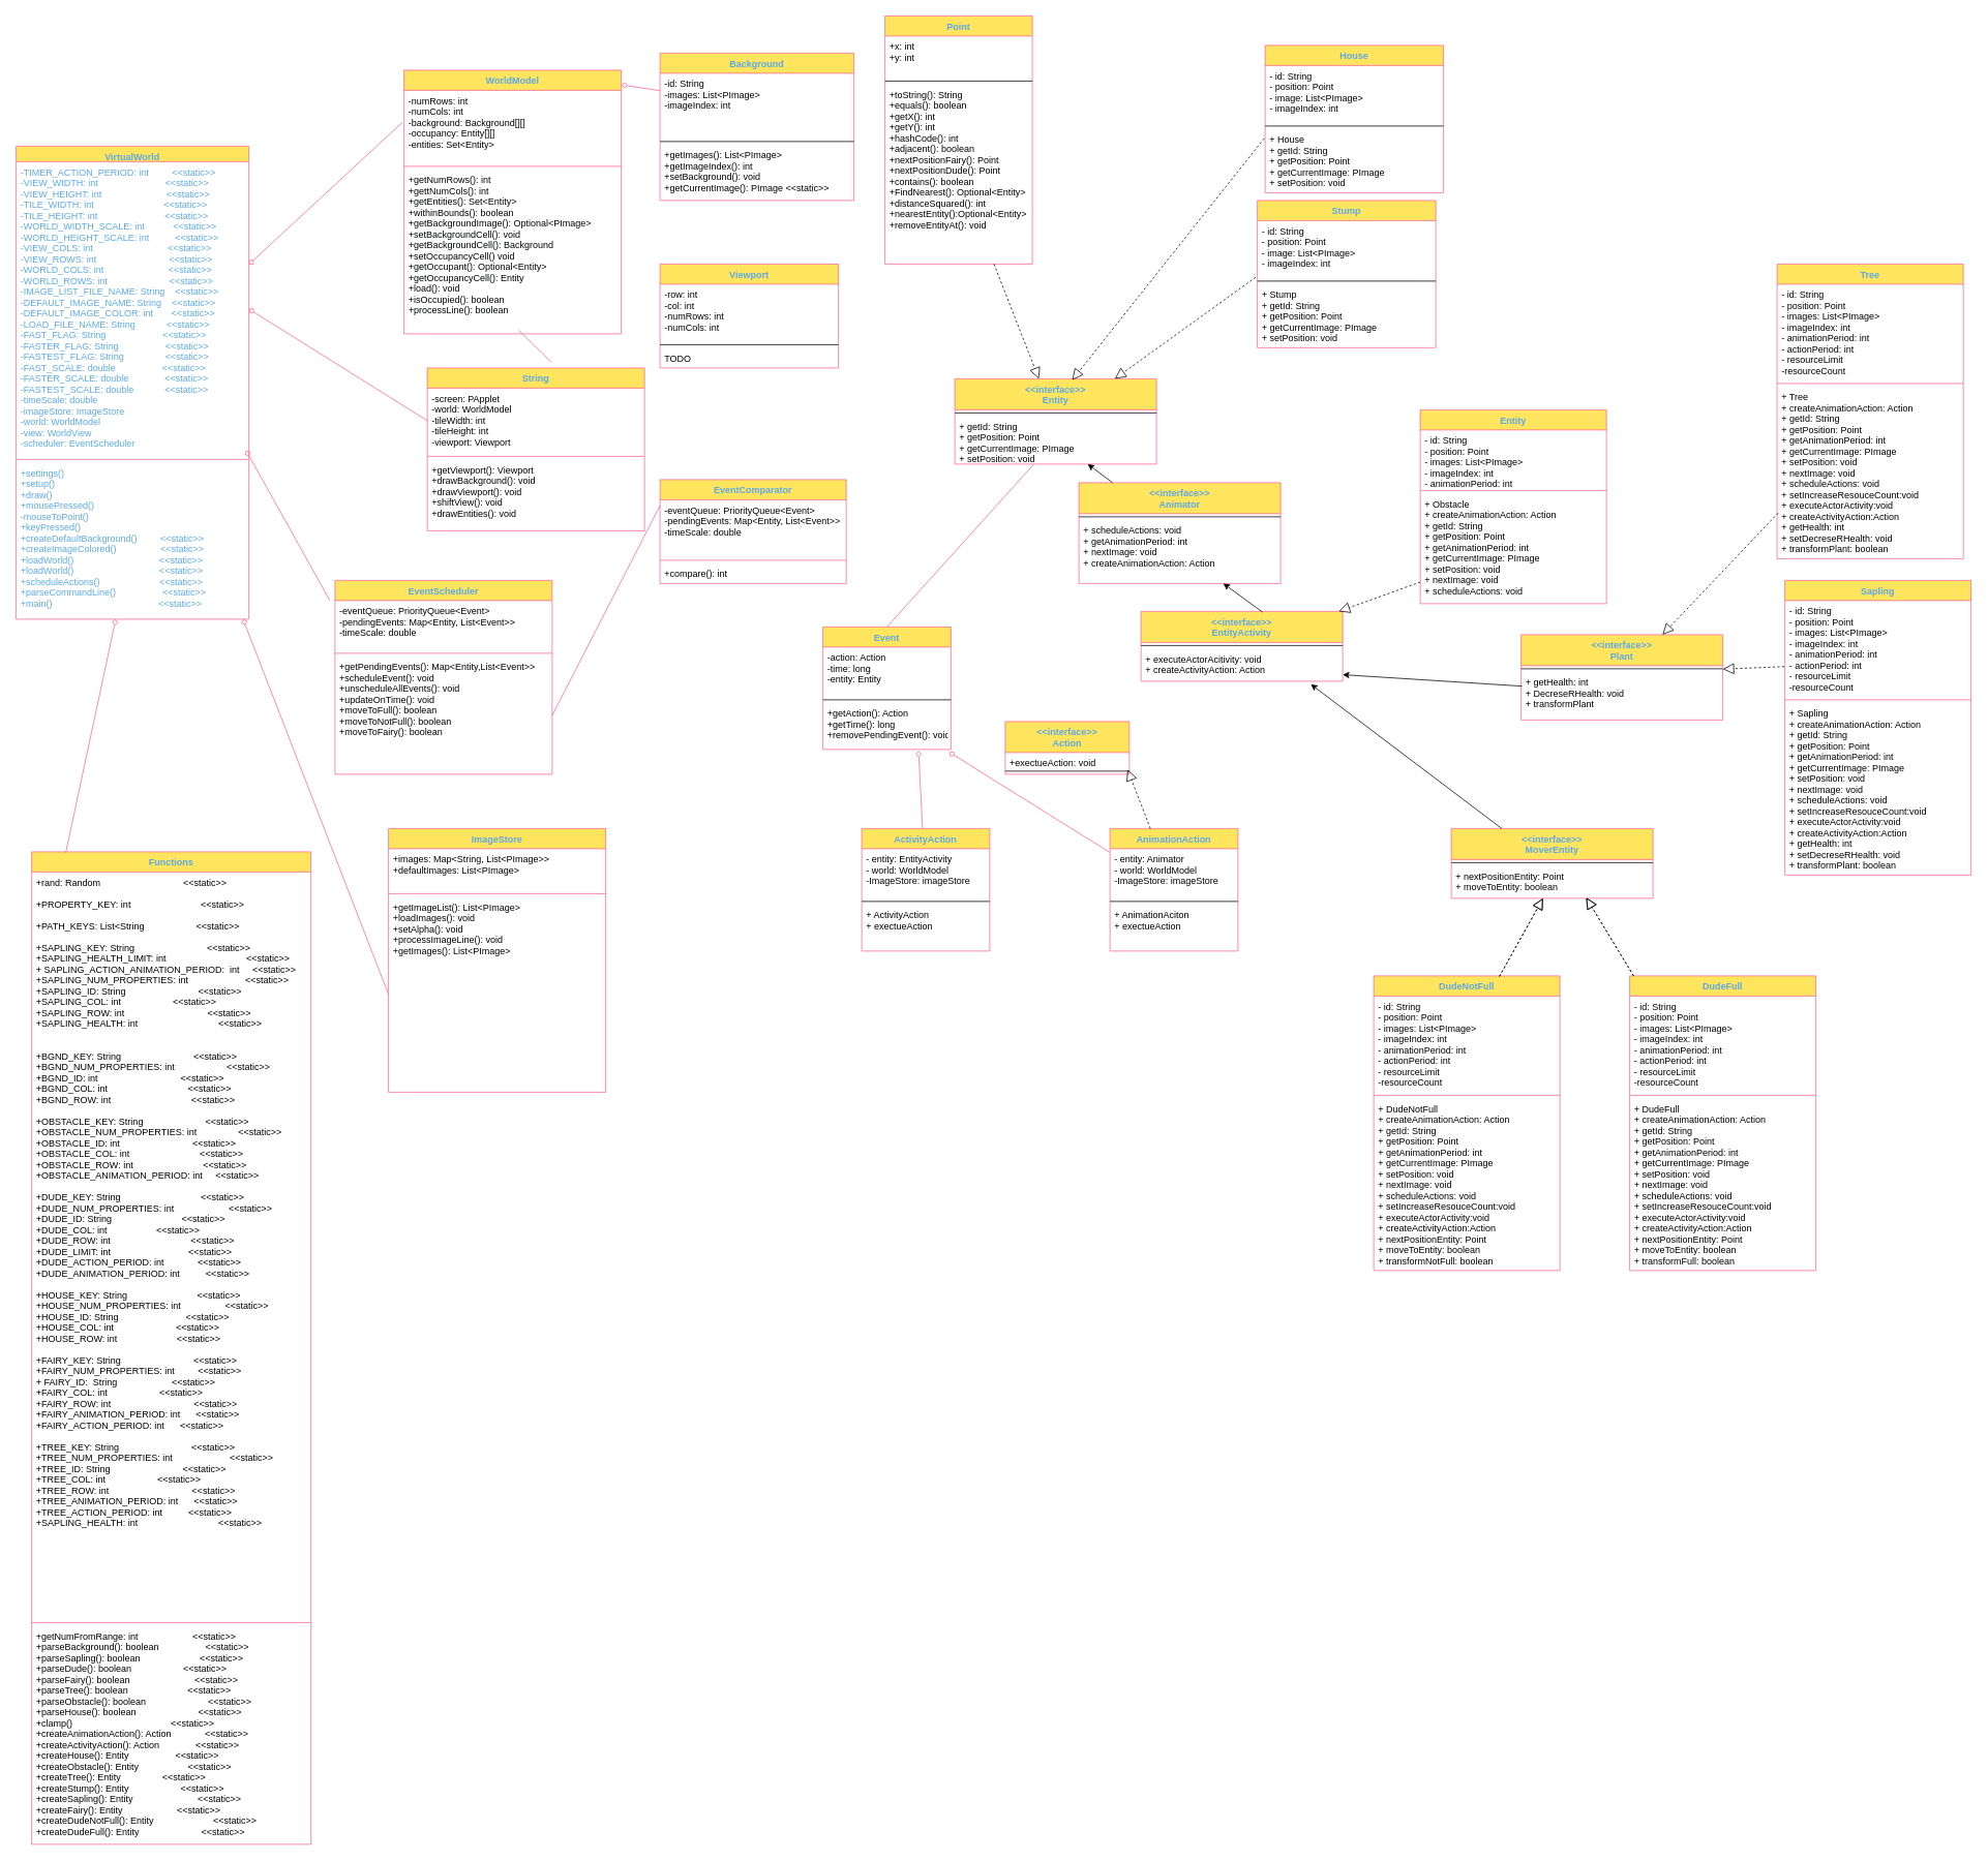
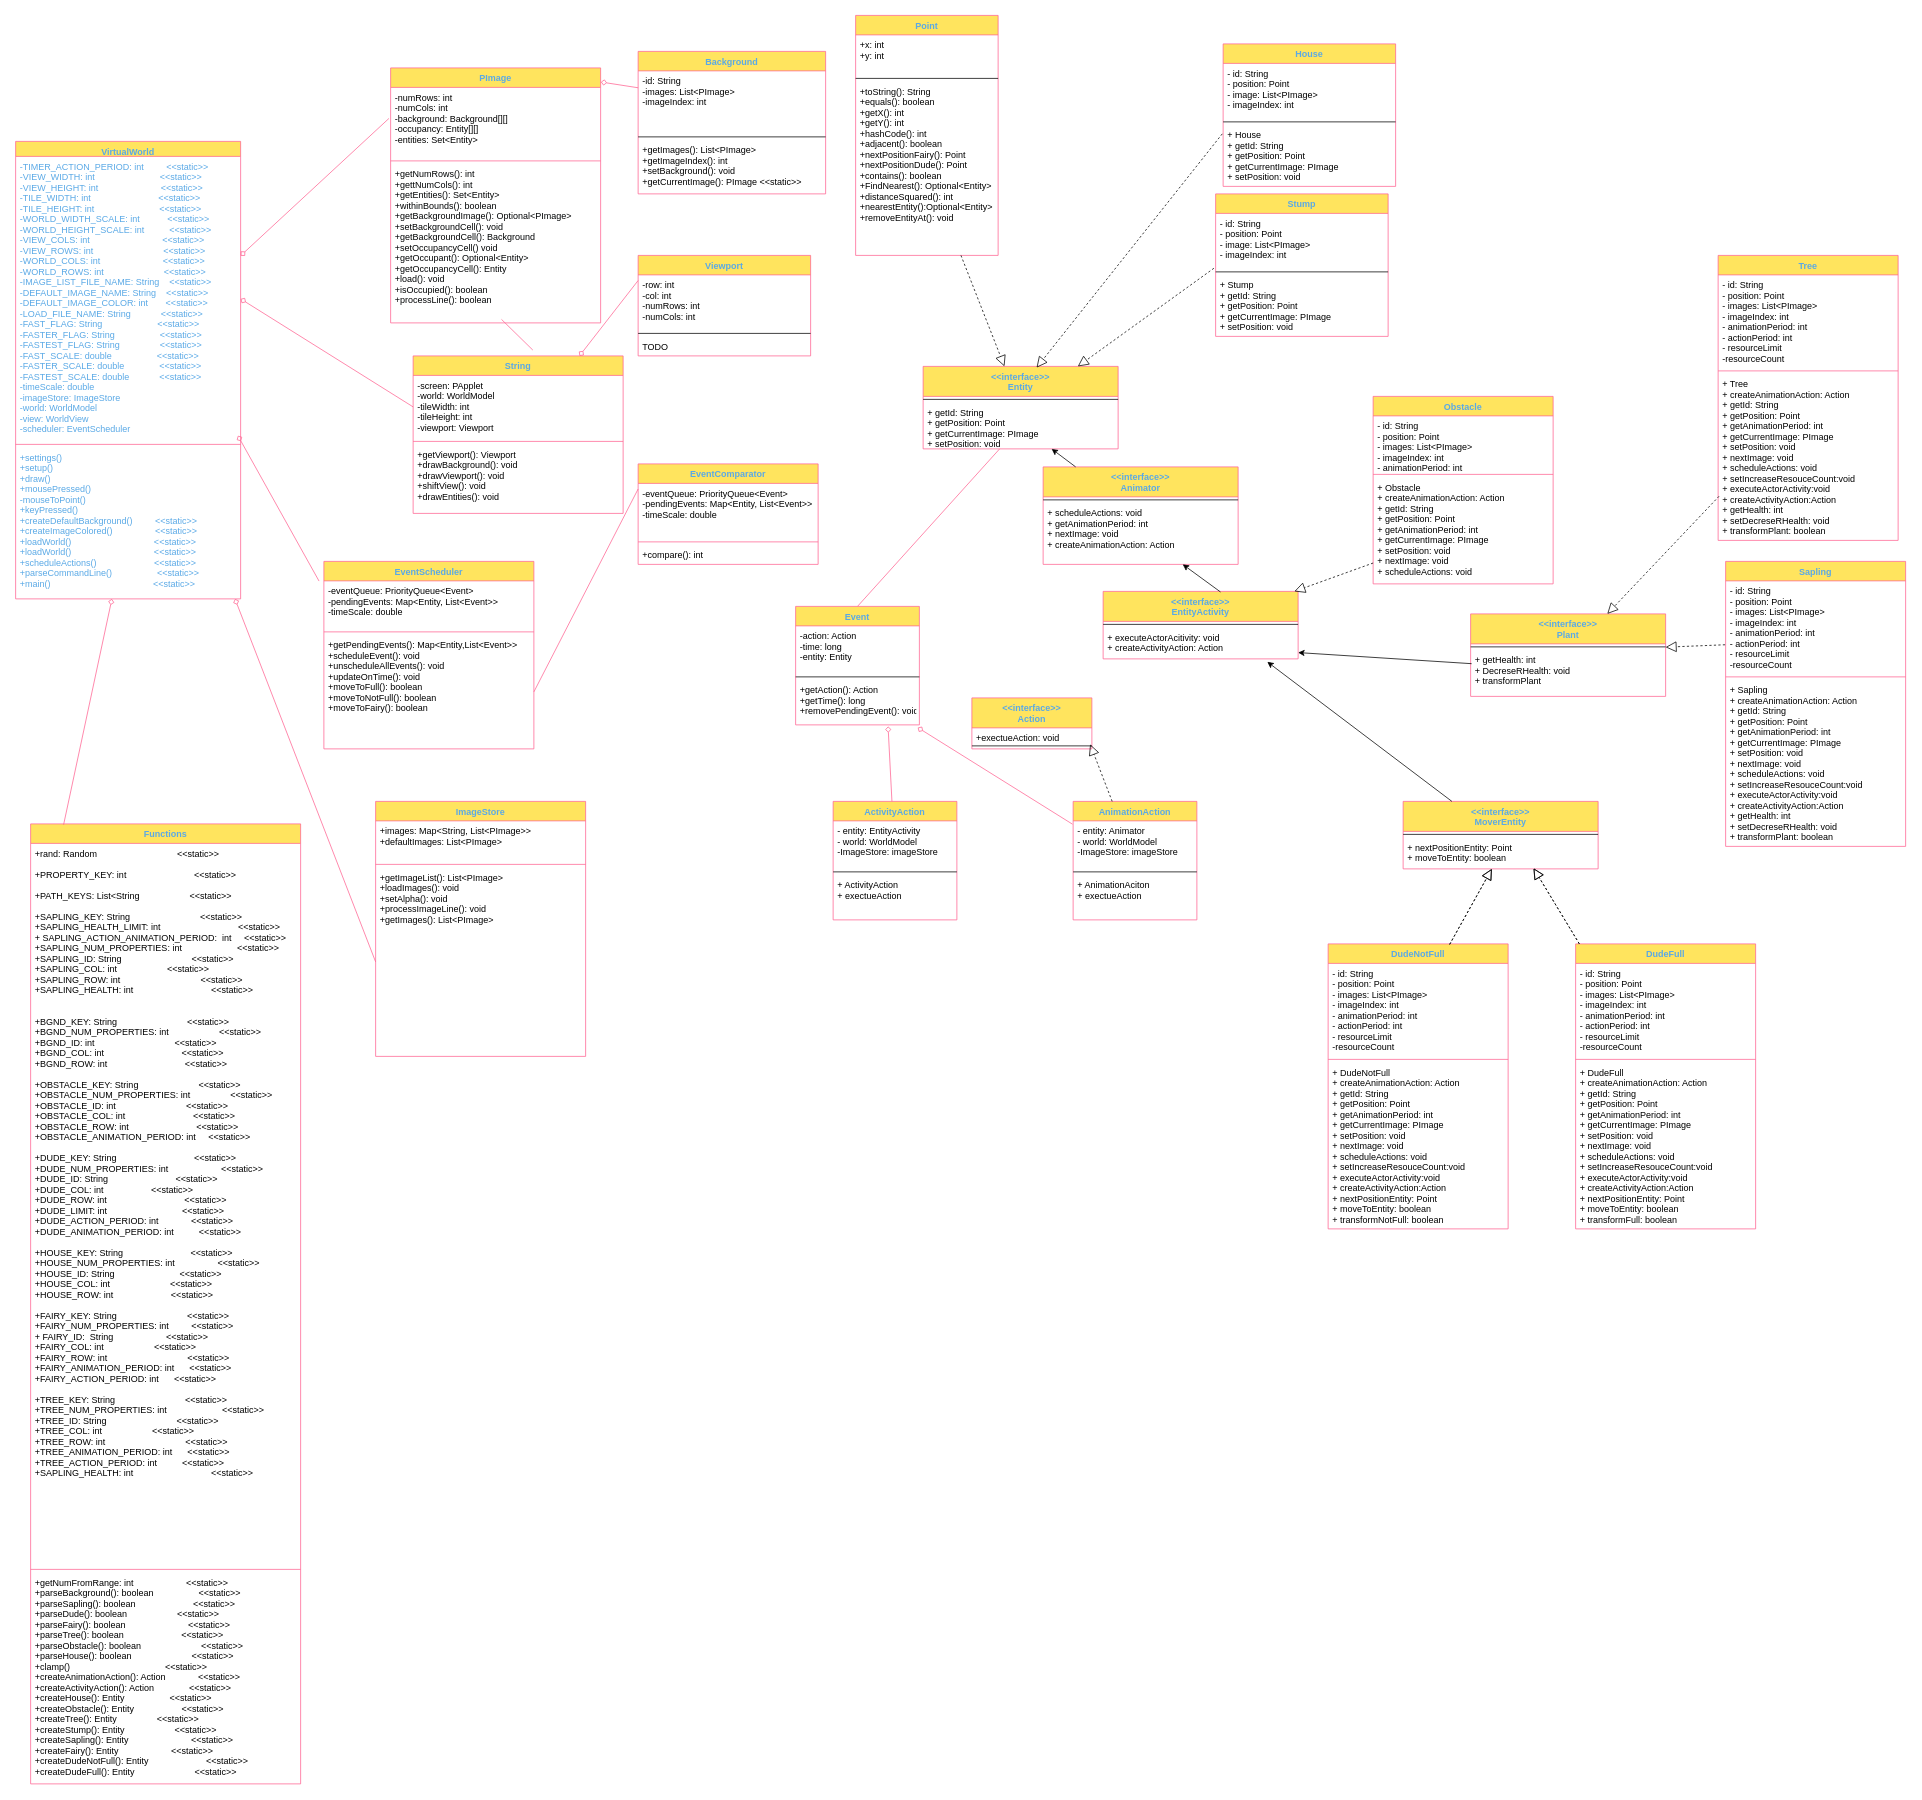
- <mxCell id="15" value="WorldModel" style="swimlane;fontStyle=1;align=center;verticalAlign=top;childLayout=stackLayout;horizontal=1;startSize=26;horizontalStack=0;resizeParent=1;resizeParentMax=0;resizeLast=0;collapsible=1;marginBottom=0;hachureGap=4;pointerEvents=0;sketch=0;fontColor=#5AA9E6;strokeColor=#FF6392;fillColor=#FFE45E;" parent="1" vertex="1"><mxGeometry x="520" y="90.03" width="280" height="340" as="geometry" /></mxCell>
+ <mxCell id="15" value="PImage" style="swimlane;fontStyle=1;align=center;verticalAlign=top;childLayout=stackLayout;horizontal=1;startSize=26;horizontalStack=0;resizeParent=1;resizeParentMax=0;resizeLast=0;collapsible=1;marginBottom=0;hachureGap=4;pointerEvents=0;sketch=0;fontColor=#5AA9E6;strokeColor=#FF6392;fillColor=#FFE45E;" parent="1" vertex="1"><mxGeometry x="520" y="90.03" width="280" height="340" as="geometry" /></mxCell>
+ <mxCell id="4" value="" style="graphMlID=e2;endArrow=none;strokeColor=#FF6392;strokeWidth=1.0;startArrow=diamond;startFill=0;endFill=1;fontColor=#5AA9E6;entryX=0;entryY=0.25;entryDx=0;entryDy=0;" parent="1" source="19" target="46" edge="1"><mxGeometry relative="1" as="geometry"><mxPoint x="648" y="278" as="sourcePoint" /></mxGeometry></mxCell>
- <mxCell id="84" value="Entity" style="swimlane;fontStyle=1;align=center;verticalAlign=top;childLayout=stackLayout;horizontal=1;startSize=26;horizontalStack=0;resizeParent=1;resizeParentMax=0;resizeLast=0;collapsible=1;marginBottom=0;hachureGap=4;pointerEvents=0;sketch=0;fontColor=#5AA9E6;strokeColor=#FF6392;fillColor=#FFE45E;" parent="1" vertex="1"><mxGeometry x="1830" y="528" width="240" height="250" as="geometry" /></mxCell>
+ <mxCell id="84" value="Obstacle" style="swimlane;fontStyle=1;align=center;verticalAlign=top;childLayout=stackLayout;horizontal=1;startSize=26;horizontalStack=0;resizeParent=1;resizeParentMax=0;resizeLast=0;collapsible=1;marginBottom=0;hachureGap=4;pointerEvents=0;sketch=0;fontColor=#5AA9E6;strokeColor=#FF6392;fillColor=#FFE45E;" parent="1" vertex="1"><mxGeometry x="1830" y="528" width="240" height="250" as="geometry" /></mxCell>
